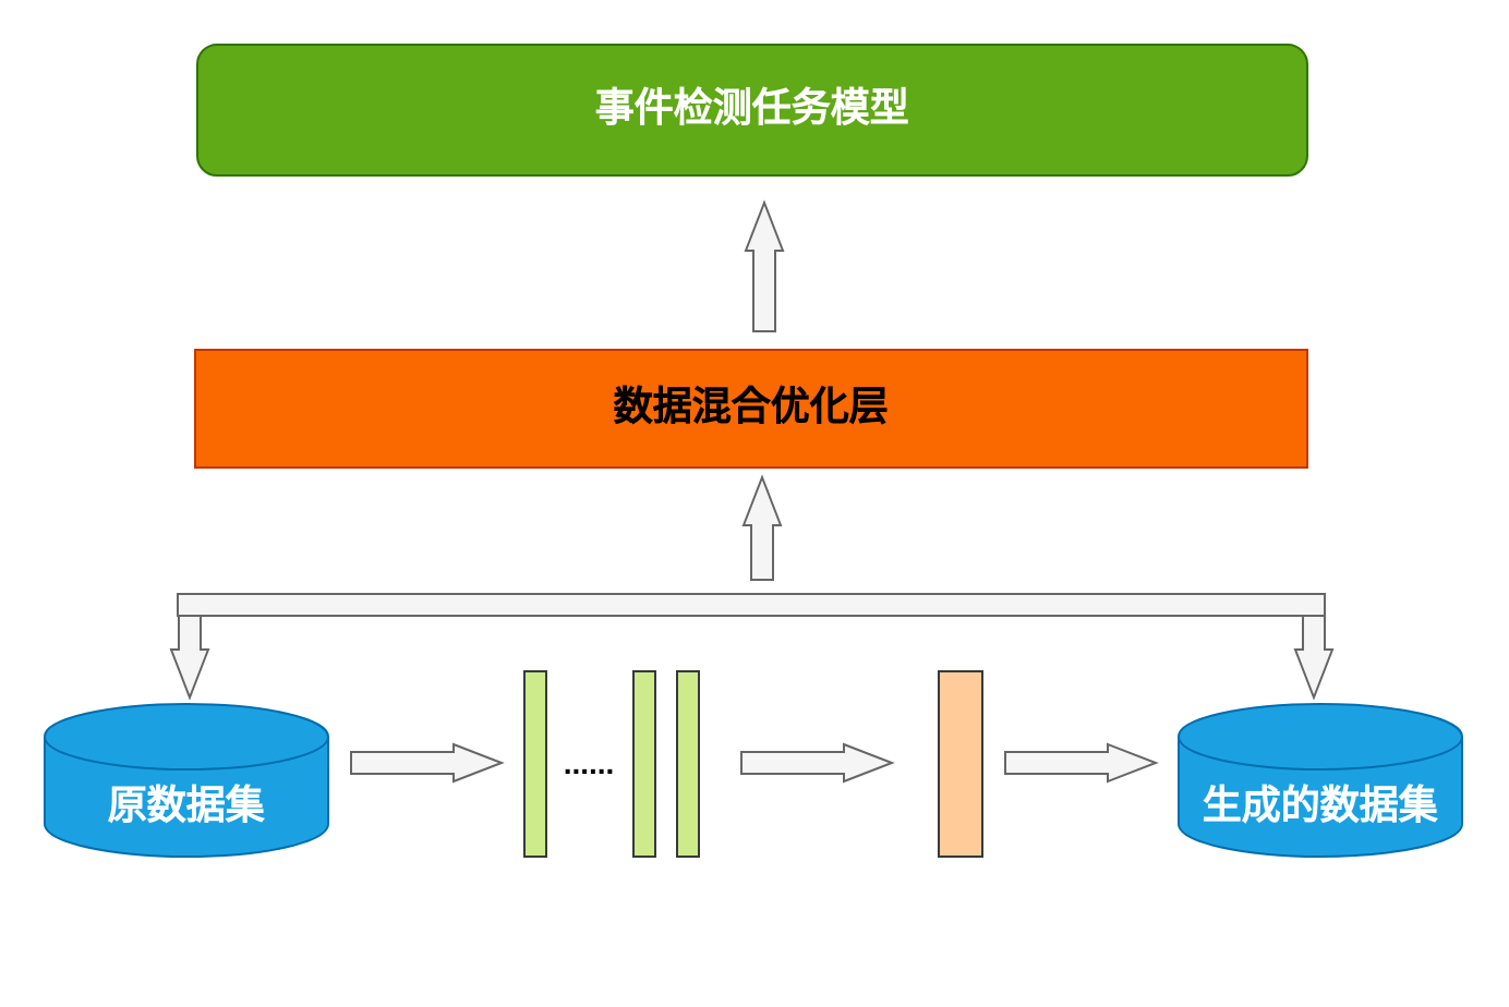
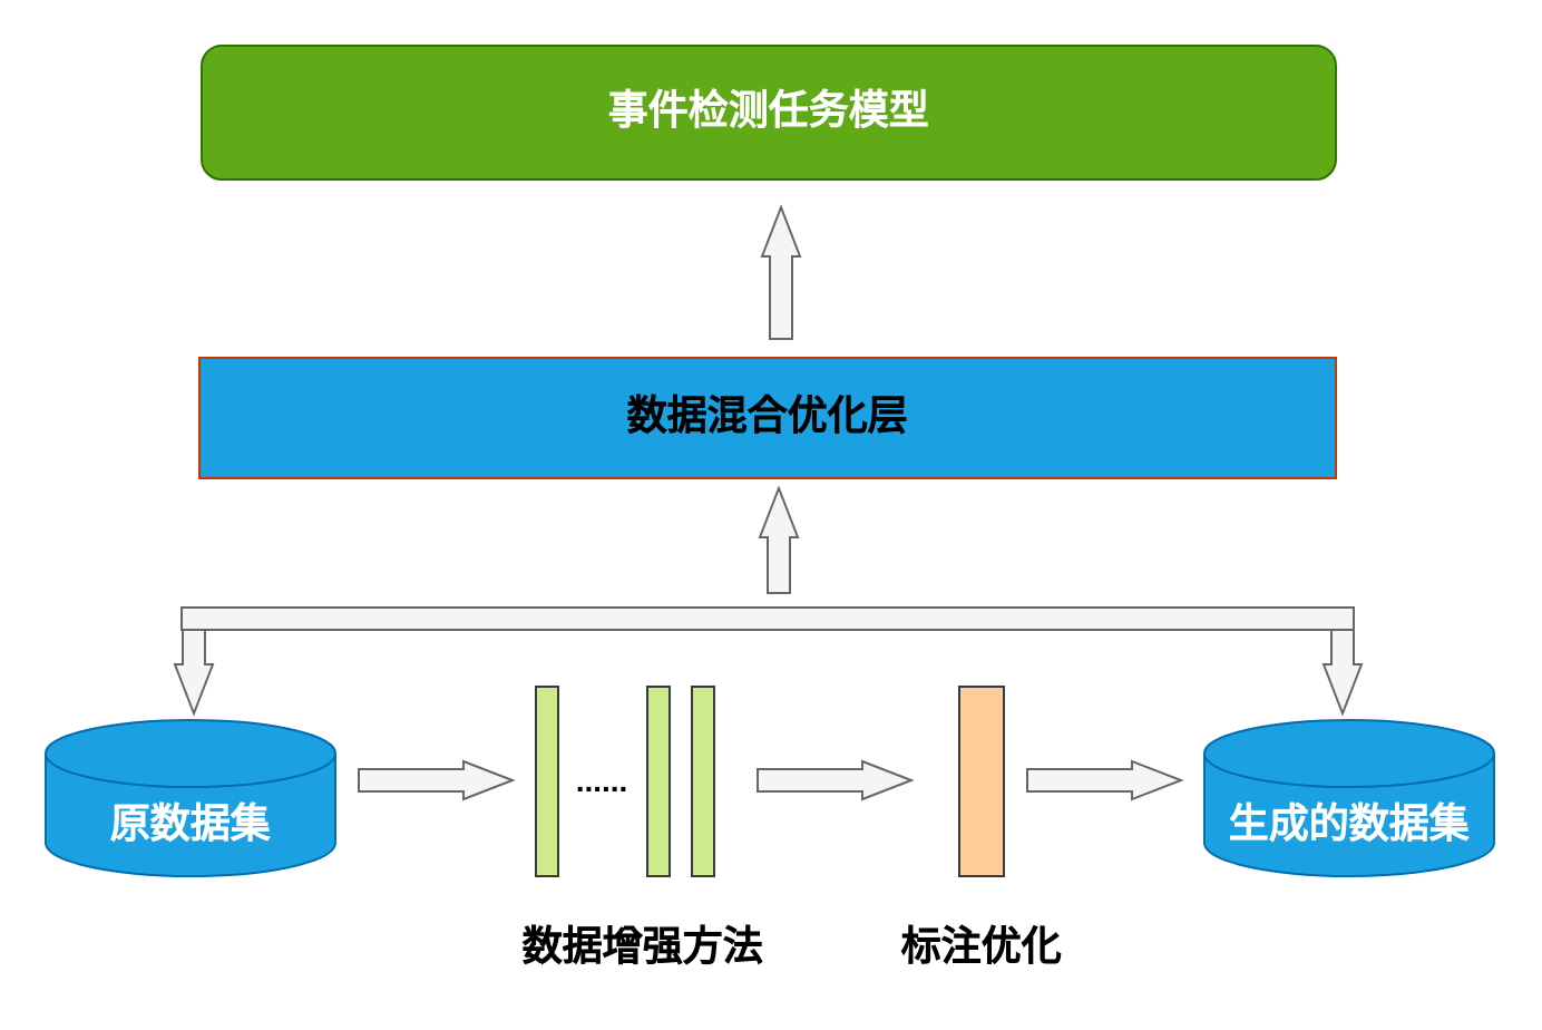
- <mxCell id="18" value="&lt;b&gt;&lt;font style=&quot;font-size: 18px&quot;&gt;数据混合优化层&lt;/font&gt;&lt;/b&gt;" style="rounded=0;whiteSpace=wrap;html=1;fontSize=14;fillColor=#fa6800;fontColor=#000000;strokeColor=#C73500;" vertex="1" parent="1"><mxGeometry x="89" y="160" width="510" height="54" as="geometry" /></mxCell>
+ <mxCell id="18" value="&lt;b&gt;&lt;font style=&quot;font-size: 18px&quot;&gt;数据混合优化层&lt;/font&gt;&lt;/b&gt;" style="rounded=0;whiteSpace=wrap;html=1;fontSize=14;fillColor=#1ba1e2;fontColor=#000000;strokeColor=#C73500;" vertex="1" parent="1"><mxGeometry x="89" y="160" width="510" height="54" as="geometry" /></mxCell>
+ <mxCell id="13" value="&lt;b&gt;&lt;font style=&quot;font-size: 18px&quot;&gt;数据增强方法&lt;/font&gt;&lt;/b&gt;" style="text;html=1;strokeColor=none;fillColor=none;align=center;verticalAlign=middle;whiteSpace=wrap;rounded=0;fontSize=14;" vertex="1" parent="1"><mxGeometry x="230" y="410" width="116" height="30" as="geometry" /></mxCell>
+ <mxCell id="14" value="&lt;b&gt;&lt;font style=&quot;font-size: 18px&quot;&gt;标注优化&lt;/font&gt;&lt;/b&gt;" style="text;html=1;strokeColor=none;fillColor=none;align=center;verticalAlign=middle;whiteSpace=wrap;rounded=0;fontSize=14;" vertex="1" parent="1"><mxGeometry x="395" y="410" width="90" height="30" as="geometry" /></mxCell>
